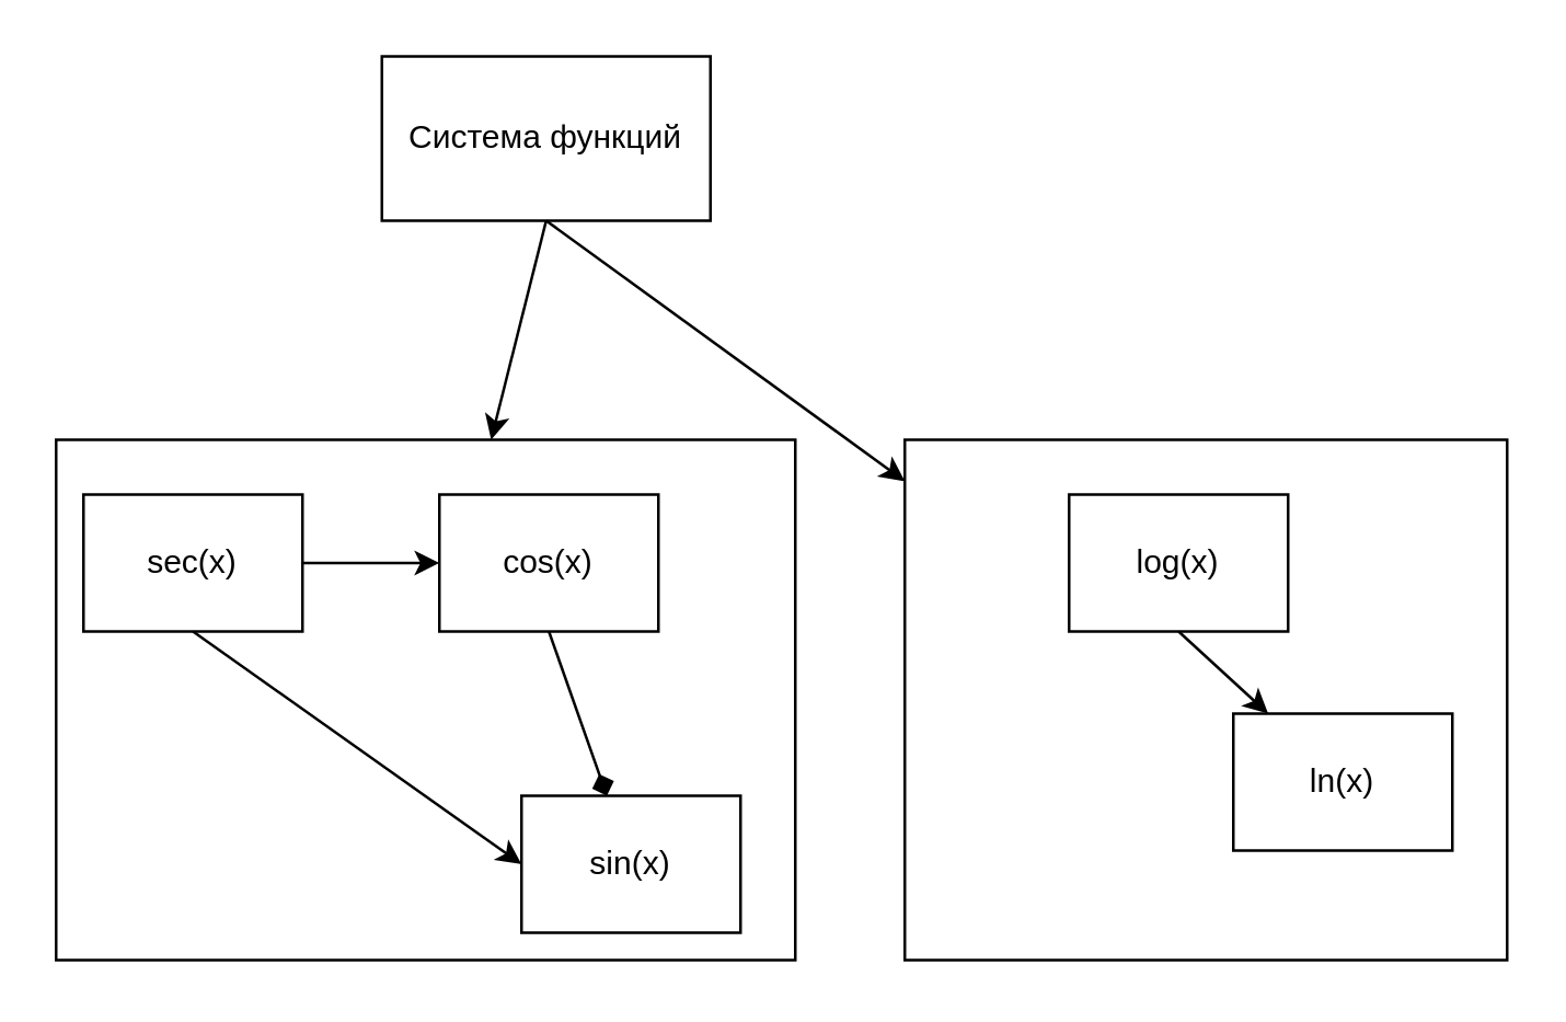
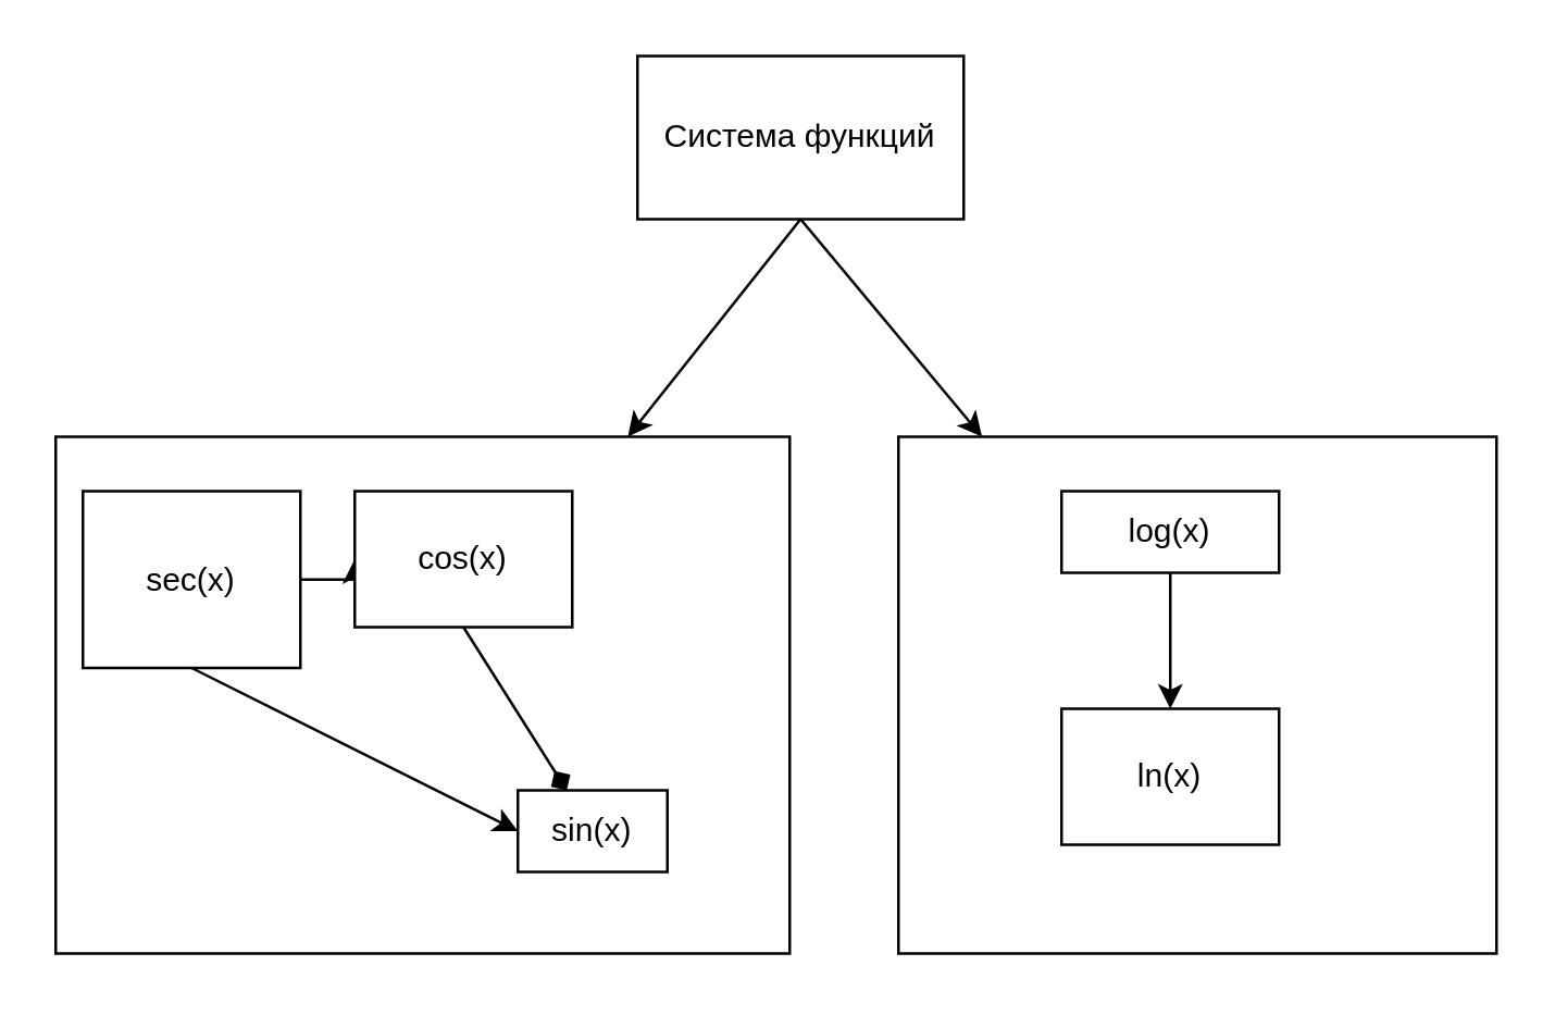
- <mxCell id="2" value="Система функций" style="rounded=0;whiteSpace=wrap;html=1;" vertex="1" parent="1"><mxGeometry x="139" y="20" width="120" height="60" as="geometry" /></mxCell>
+ <mxCell id="2" value="Система функций" style="rounded=0;whiteSpace=wrap;html=1;" vertex="1" parent="1"><mxGeometry x="234" y="20" width="120" height="60" as="geometry" /></mxCell>
- <mxCell id="5" value="sec(x)" style="rounded=0;whiteSpace=wrap;html=1;" vertex="1" parent="1"><mxGeometry x="30" y="180" width="80" height="50" as="geometry" /></mxCell>
+ <mxCell id="5" value="sec(x)" style="rounded=0;whiteSpace=wrap;html=1;" vertex="1" parent="1"><mxGeometry x="30" y="180" width="80" height="65" as="geometry" /></mxCell>
- <mxCell id="6" value="cos(x)" style="rounded=0;whiteSpace=wrap;html=1;" vertex="1" parent="1"><mxGeometry x="160" y="180" width="80" height="50" as="geometry" /></mxCell>
+ <mxCell id="6" value="cos(x)" style="rounded=0;whiteSpace=wrap;html=1;" vertex="1" parent="1"><mxGeometry x="130" y="180" width="80" height="50" as="geometry" /></mxCell>
- <mxCell id="12" value="log(x)" style="rounded=0;whiteSpace=wrap;html=1;" vertex="1" parent="1"><mxGeometry x="390" y="180" width="80" height="50" as="geometry" /></mxCell>
+ <mxCell id="12" value="log(x)" style="rounded=0;whiteSpace=wrap;html=1;" vertex="1" parent="1"><mxGeometry x="390" y="180" width="80" height="30" as="geometry" /></mxCell>
- <mxCell id="13" value="ln(x)" style="rounded=0;whiteSpace=wrap;html=1;" vertex="1" parent="1"><mxGeometry x="450" y="260" width="80" height="50" as="geometry" /></mxCell>
+ <mxCell id="13" value="ln(x)" style="rounded=0;whiteSpace=wrap;html=1;" vertex="1" parent="1"><mxGeometry x="390" y="260" width="80" height="50" as="geometry" /></mxCell>
- <mxCell id="7" value="sin(x)" style="rounded=0;whiteSpace=wrap;html=1;" vertex="1" parent="1"><mxGeometry x="190" y="290" width="80" height="50" as="geometry" /></mxCell>
+ <mxCell id="7" value="sin(x)" style="rounded=0;whiteSpace=wrap;html=1;" vertex="1" parent="1"><mxGeometry x="190" y="290" width="55" height="30" as="geometry" /></mxCell>
